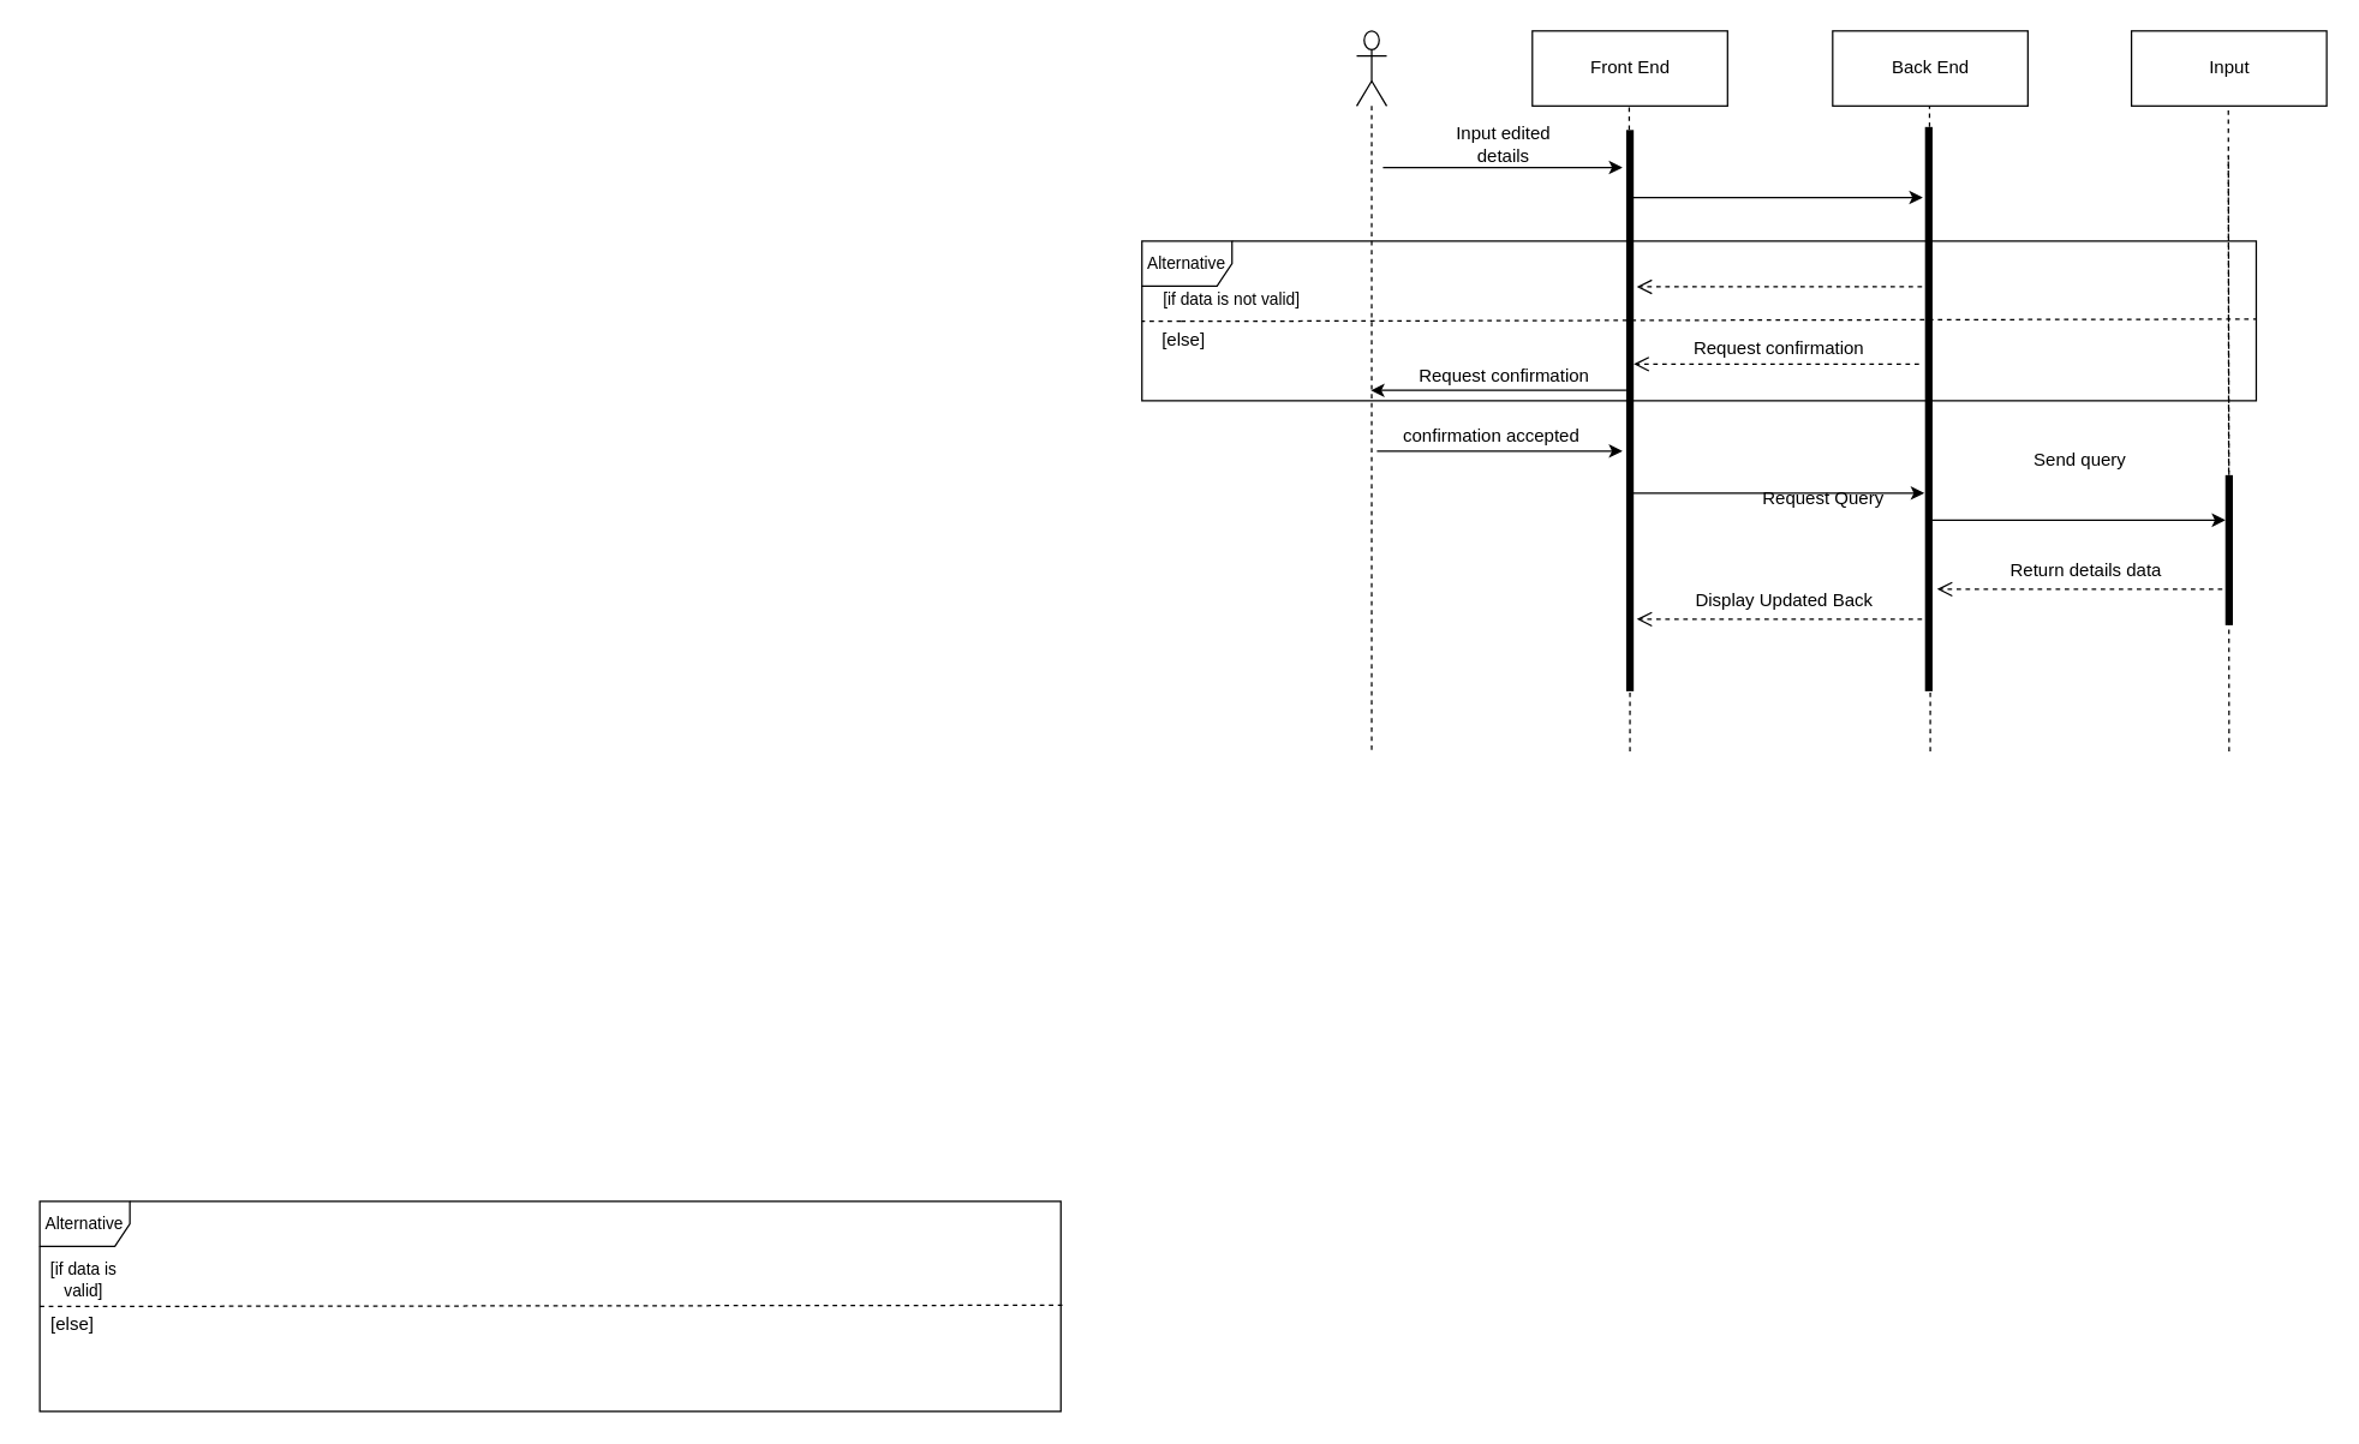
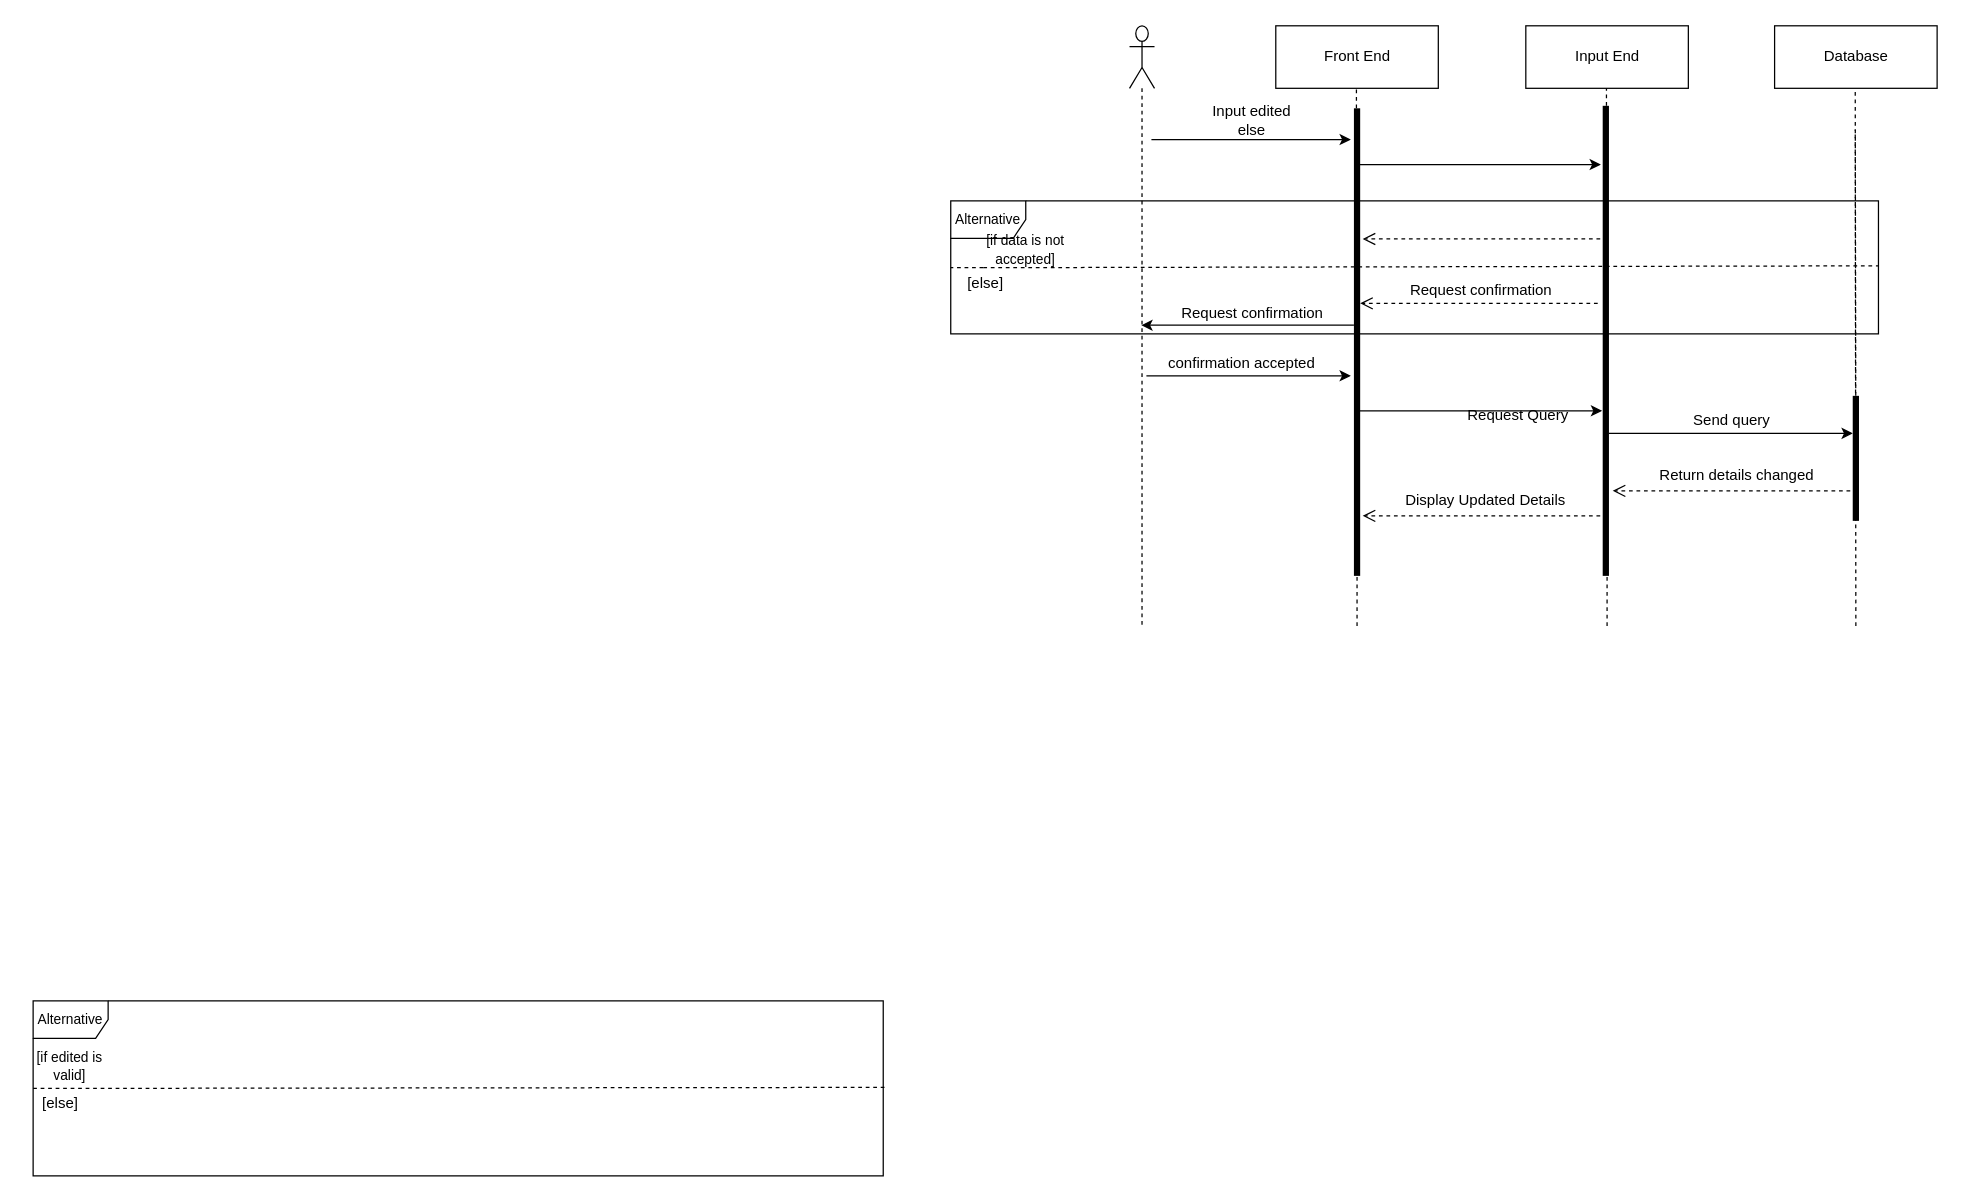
- <mxCell id="5" value="Back End" style="html=1;" parent="1" vertex="1"><mxGeometry x="1220" y="20" width="130" height="50" as="geometry" /></mxCell>
+ <mxCell id="5" value="Input End" style="html=1;" parent="1" vertex="1"><mxGeometry x="1220" y="20" width="130" height="50" as="geometry" /></mxCell>
- <mxCell id="7" value="Input" style="html=1;" parent="1" vertex="1"><mxGeometry x="1419" y="20" width="130" height="50" as="geometry" /></mxCell>
+ <mxCell id="7" value="Database" style="html=1;" parent="1" vertex="1"><mxGeometry x="1419" y="20" width="130" height="50" as="geometry" /></mxCell>
- <mxCell id="10" value="Input edited details" style="text;html=1;strokeColor=none;fillColor=none;align=center;verticalAlign=middle;whiteSpace=wrap;rounded=0;" parent="1" vertex="1"><mxGeometry x="956" y="86" width="90" height="20" as="geometry" /></mxCell>
+ <mxCell id="10" value="Input edited else" style="text;html=1;strokeColor=none;fillColor=none;align=center;verticalAlign=middle;whiteSpace=wrap;rounded=0;" parent="1" vertex="1"><mxGeometry x="956" y="86" width="90" height="20" as="geometry" /></mxCell>
- <mxCell id="16" value="&lt;font style=&quot;font-size: 11px&quot;&gt;[if data is not valid]&lt;/font&gt;" style="text;html=1;strokeColor=none;fillColor=none;align=center;verticalAlign=middle;whiteSpace=wrap;rounded=0;" parent="1" vertex="1"><mxGeometry x="772.04" y="173.5" width="96.04" height="51" as="geometry" /></mxCell>
+ <mxCell id="16" value="&lt;font style=&quot;font-size: 11px&quot;&gt;[if data is not accepted]&lt;/font&gt;" style="text;html=1;strokeColor=none;fillColor=none;align=center;verticalAlign=middle;whiteSpace=wrap;rounded=0;" parent="1" vertex="1"><mxGeometry x="772.04" y="173.5" width="96.04" height="51" as="geometry" /></mxCell>
- <mxCell id="30" value="Send query" style="text;html=1;strokeColor=none;fillColor=none;align=center;verticalAlign=middle;whiteSpace=wrap;rounded=0;" parent="1" vertex="1"><mxGeometry x="1344.5" y="296" width="80" height="20" as="geometry" /></mxCell>
+ <mxCell id="30" value="Send query" style="text;html=1;strokeColor=none;fillColor=none;align=center;verticalAlign=middle;whiteSpace=wrap;rounded=0;" parent="1" vertex="1"><mxGeometry x="1344.5" y="326" width="80" height="20" as="geometry" /></mxCell>
- <mxCell id="13" value="Return details data" style="text;html=1;strokeColor=none;fillColor=none;align=center;verticalAlign=middle;whiteSpace=wrap;rounded=0;" parent="1" vertex="1"><mxGeometry x="1323.5" y="370" width="129.5" height="20" as="geometry" /></mxCell>
+ <mxCell id="13" value="Return details changed" style="text;html=1;strokeColor=none;fillColor=none;align=center;verticalAlign=middle;whiteSpace=wrap;rounded=0;" parent="1" vertex="1"><mxGeometry x="1323.5" y="370" width="129.5" height="20" as="geometry" /></mxCell>
- <mxCell id="19" value="Display Updated Back" style="text;html=1;strokeColor=none;fillColor=none;align=center;verticalAlign=middle;whiteSpace=wrap;rounded=0;" parent="1" vertex="1"><mxGeometry x="1112.5" y="390" width="150" height="19" as="geometry" /></mxCell>
+ <mxCell id="19" value="Display Updated Details" style="text;html=1;strokeColor=none;fillColor=none;align=center;verticalAlign=middle;whiteSpace=wrap;rounded=0;" parent="1" vertex="1"><mxGeometry x="1112.5" y="390" width="150" height="19" as="geometry" /></mxCell>
- <mxCell id="33" value="&lt;font style=&quot;font-size: 11px&quot;&gt;[if data is valid]&lt;/font&gt;" style="text;html=1;strokeColor=none;fillColor=none;align=center;verticalAlign=middle;whiteSpace=wrap;rounded=0;" parent="1" vertex="1"><mxGeometry x="20" y="826" width="71.4" height="51" as="geometry" /></mxCell>
+ <mxCell id="33" value="&lt;font style=&quot;font-size: 11px&quot;&gt;[if edited is valid]&lt;/font&gt;" style="text;html=1;strokeColor=none;fillColor=none;align=center;verticalAlign=middle;whiteSpace=wrap;rounded=0;" parent="1" vertex="1"><mxGeometry x="20" y="826" width="71.4" height="51" as="geometry" /></mxCell>
